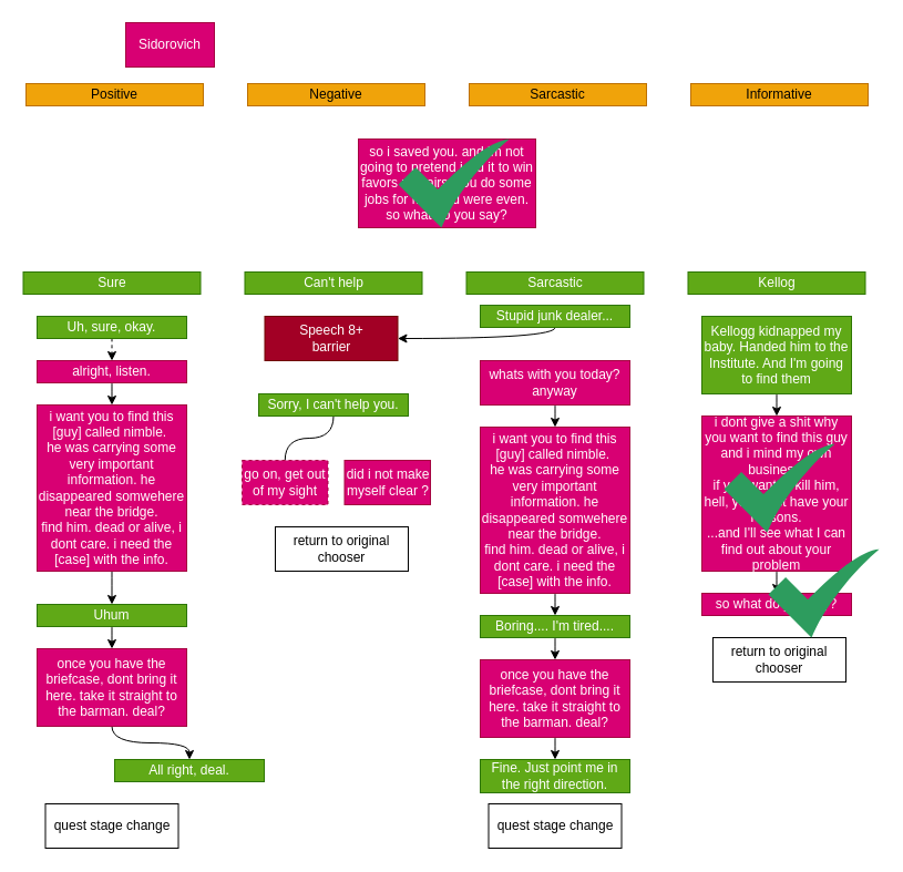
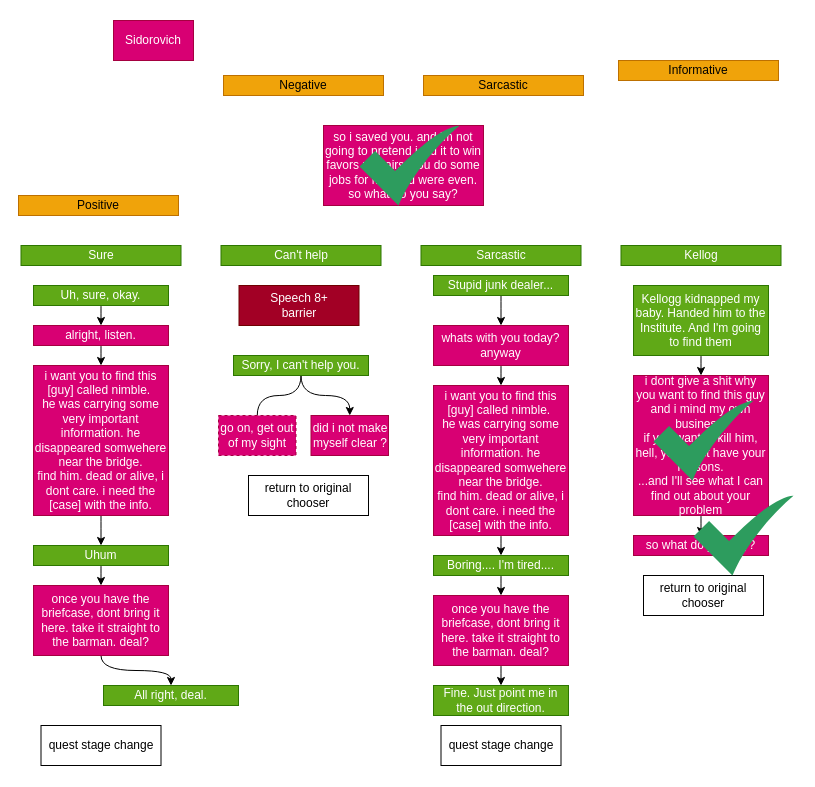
- <mxCell id="4" value="Positive" style="rounded=0;whiteSpace=wrap;html=1;fillColor=#f0a30a;fontColor=#000000;strokeColor=#BD7000;" parent="1" vertex="1"><mxGeometry x="23" y="75" width="160" height="20" as="geometry" /></mxCell>
+ <mxCell id="4" value="Positive" style="rounded=0;whiteSpace=wrap;html=1;fillColor=#f0a30a;fontColor=#000000;strokeColor=#BD7000;" parent="1" vertex="1"><mxGeometry x="18" y="195" width="160" height="20" as="geometry" /></mxCell>
- <mxCell id="7" value="Informative" style="rounded=0;whiteSpace=wrap;html=1;fillColor=#f0a30a;fontColor=#000000;strokeColor=#BD7000;" parent="1" vertex="1"><mxGeometry x="623" y="75" width="160" height="20" as="geometry" /></mxCell>
+ <mxCell id="7" value="Informative" style="rounded=0;whiteSpace=wrap;html=1;fillColor=#f0a30a;fontColor=#000000;strokeColor=#BD7000;" parent="1" vertex="1"><mxGeometry x="618" y="60" width="160" height="20" as="geometry" /></mxCell>
- <mxCell id="33" style="edgeStyle=orthogonalEdgeStyle;curved=1;html=1;exitX=0.5;exitY=1;exitDx=0;exitDy=0;" parent="1" source="34" target="25" edge="1"><mxGeometry relative="1" as="geometry" /></mxCell>
+ <mxCell id="33" style="edgeStyle=orthogonalEdgeStyle;curved=1;html=1;exitX=0.5;exitY=1;exitDx=0;exitDy=0;entryX=0.5;entryY=0;entryDx=0;entryDy=0;" parent="1" source="34" target="36" edge="1"><mxGeometry relative="1" as="geometry" /></mxCell>
- <mxCell id="12" style="edgeStyle=orthogonalEdgeStyle;curved=1;html=1;exitX=0.5;exitY=1;exitDx=0;exitDy=0;entryX=0.5;entryY=0;entryDx=0;entryDy=0;dashed=1;" parent="1" source="13" target="19" edge="1"><mxGeometry relative="1" as="geometry" /></mxCell>
+ <mxCell id="12" style="edgeStyle=orthogonalEdgeStyle;curved=1;html=1;exitX=0.5;exitY=1;exitDx=0;exitDy=0;entryX=0.5;entryY=0;entryDx=0;entryDy=0;" parent="1" source="13" target="19" edge="1"><mxGeometry relative="1" as="geometry" /></mxCell>
+ <mxCell id="27" style="edgeStyle=orthogonalEdgeStyle;curved=1;html=1;exitX=0.5;exitY=1;exitDx=0;exitDy=0;entryX=0.5;entryY=0;entryDx=0;entryDy=0;" parent="1" source="28" target="47" edge="1"><mxGeometry relative="1" as="geometry" /></mxCell>
- <mxCell id="45" value="Fine. Just point me in the right direction." style="rounded=0;whiteSpace=wrap;html=1;fillColor=#60a917;fontColor=#ffffff;strokeColor=#2D7600;" parent="1" vertex="1"><mxGeometry x="433" y="685" width="135" height="30" as="geometry" /></mxCell>
+ <mxCell id="45" value="Fine. Just point me in the out direction." style="rounded=0;whiteSpace=wrap;html=1;fillColor=#60a917;fontColor=#ffffff;strokeColor=#2D7600;" parent="1" vertex="1"><mxGeometry x="433" y="685" width="135" height="30" as="geometry" /></mxCell>
